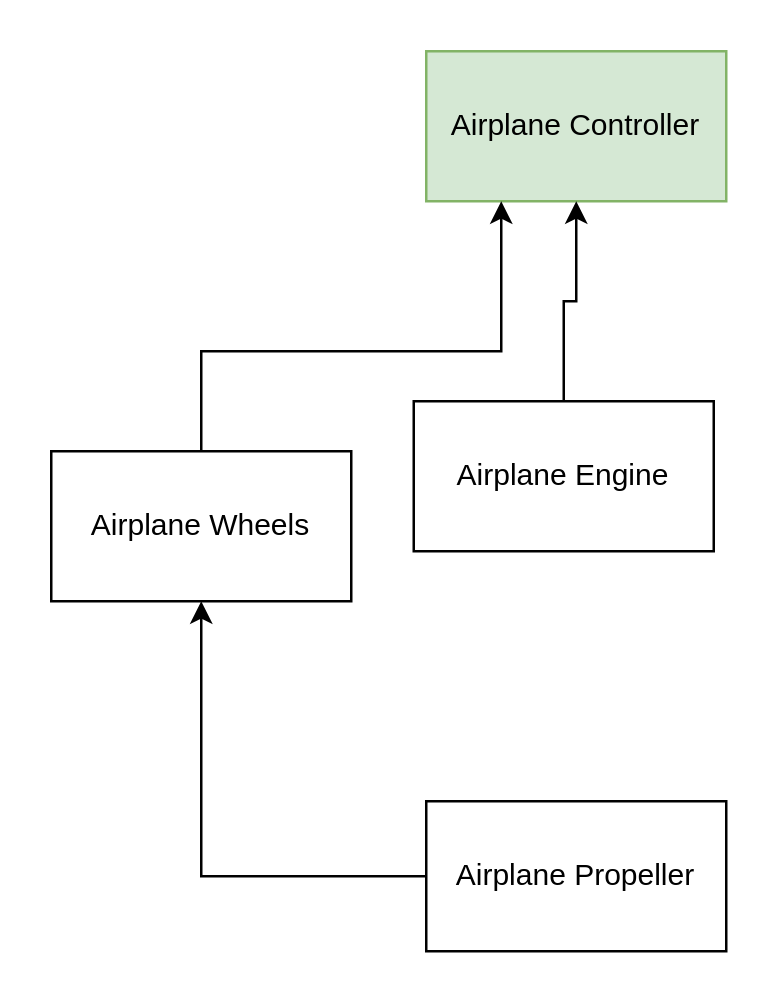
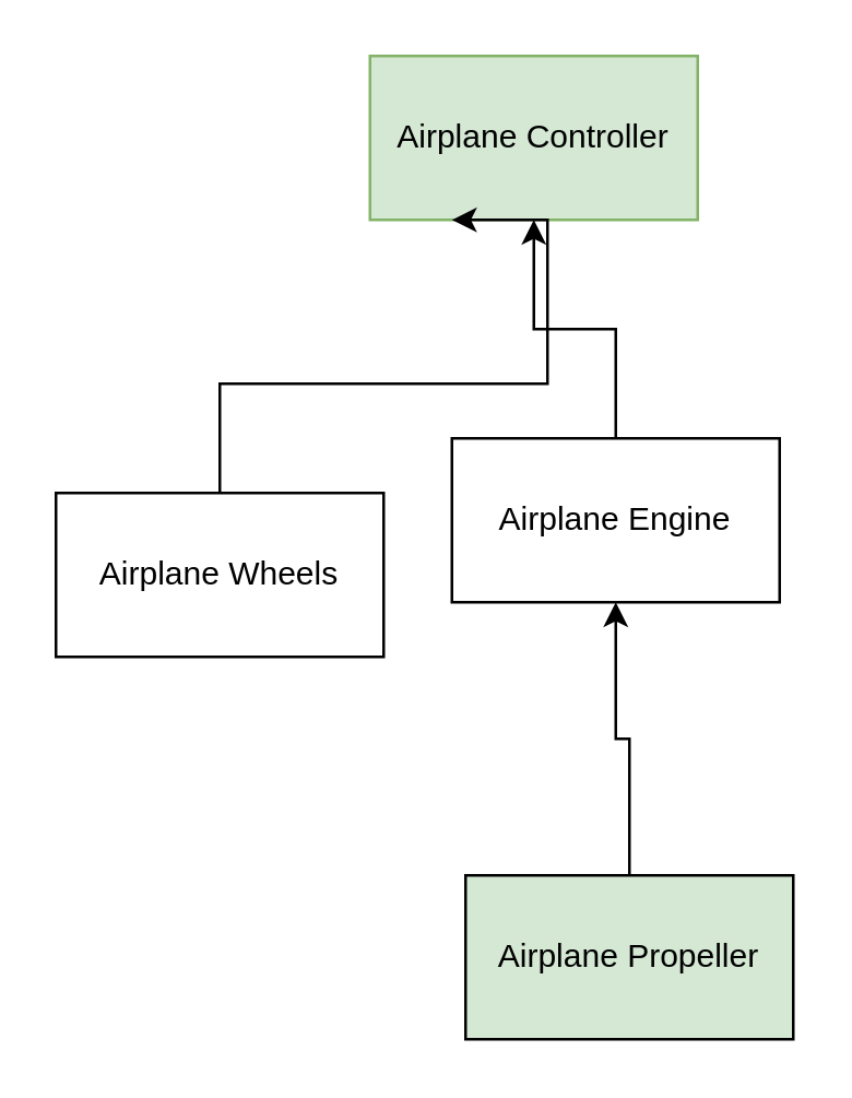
- <mxCell id="2" value="Airplane Controller" style="rounded=0;whiteSpace=wrap;html=1;fillColor=#d5e8d4;strokeColor=#82b366;" vertex="1" parent="1"><mxGeometry x="170" y="20" width="120" height="60" as="geometry" /></mxCell>
+ <mxCell id="2" value="Airplane Controller" style="rounded=0;whiteSpace=wrap;html=1;fillColor=#d5e8d4;strokeColor=#82b366;" vertex="1" parent="1"><mxGeometry x="135" y="20" width="120" height="60" as="geometry" /></mxCell>
- <mxCell id="7" style="edgeStyle=orthogonalEdgeStyle;rounded=0;orthogonalLoop=1;jettySize=auto;html=1;" edge="1" parent="1" source="8" target="6"><mxGeometry relative="1" as="geometry" /></mxCell>
+ <mxCell id="7" style="edgeStyle=orthogonalEdgeStyle;rounded=0;orthogonalLoop=1;jettySize=auto;html=1;entryX=0.5;entryY=1;entryDx=0;entryDy=0;" edge="1" parent="1" source="8" target="4"><mxGeometry relative="1" as="geometry" /></mxCell>
- <mxCell id="8" value="Airplane Propeller" style="rounded=0;whiteSpace=wrap;html=1;" vertex="1" parent="1"><mxGeometry x="170" y="320" width="120" height="60" as="geometry" /></mxCell>
+ <mxCell id="8" value="Airplane Propeller" style="rounded=0;whiteSpace=wrap;html=1;fillColor=#d5e8d4;" vertex="1" parent="1"><mxGeometry x="170" y="320" width="120" height="60" as="geometry" /></mxCell>
